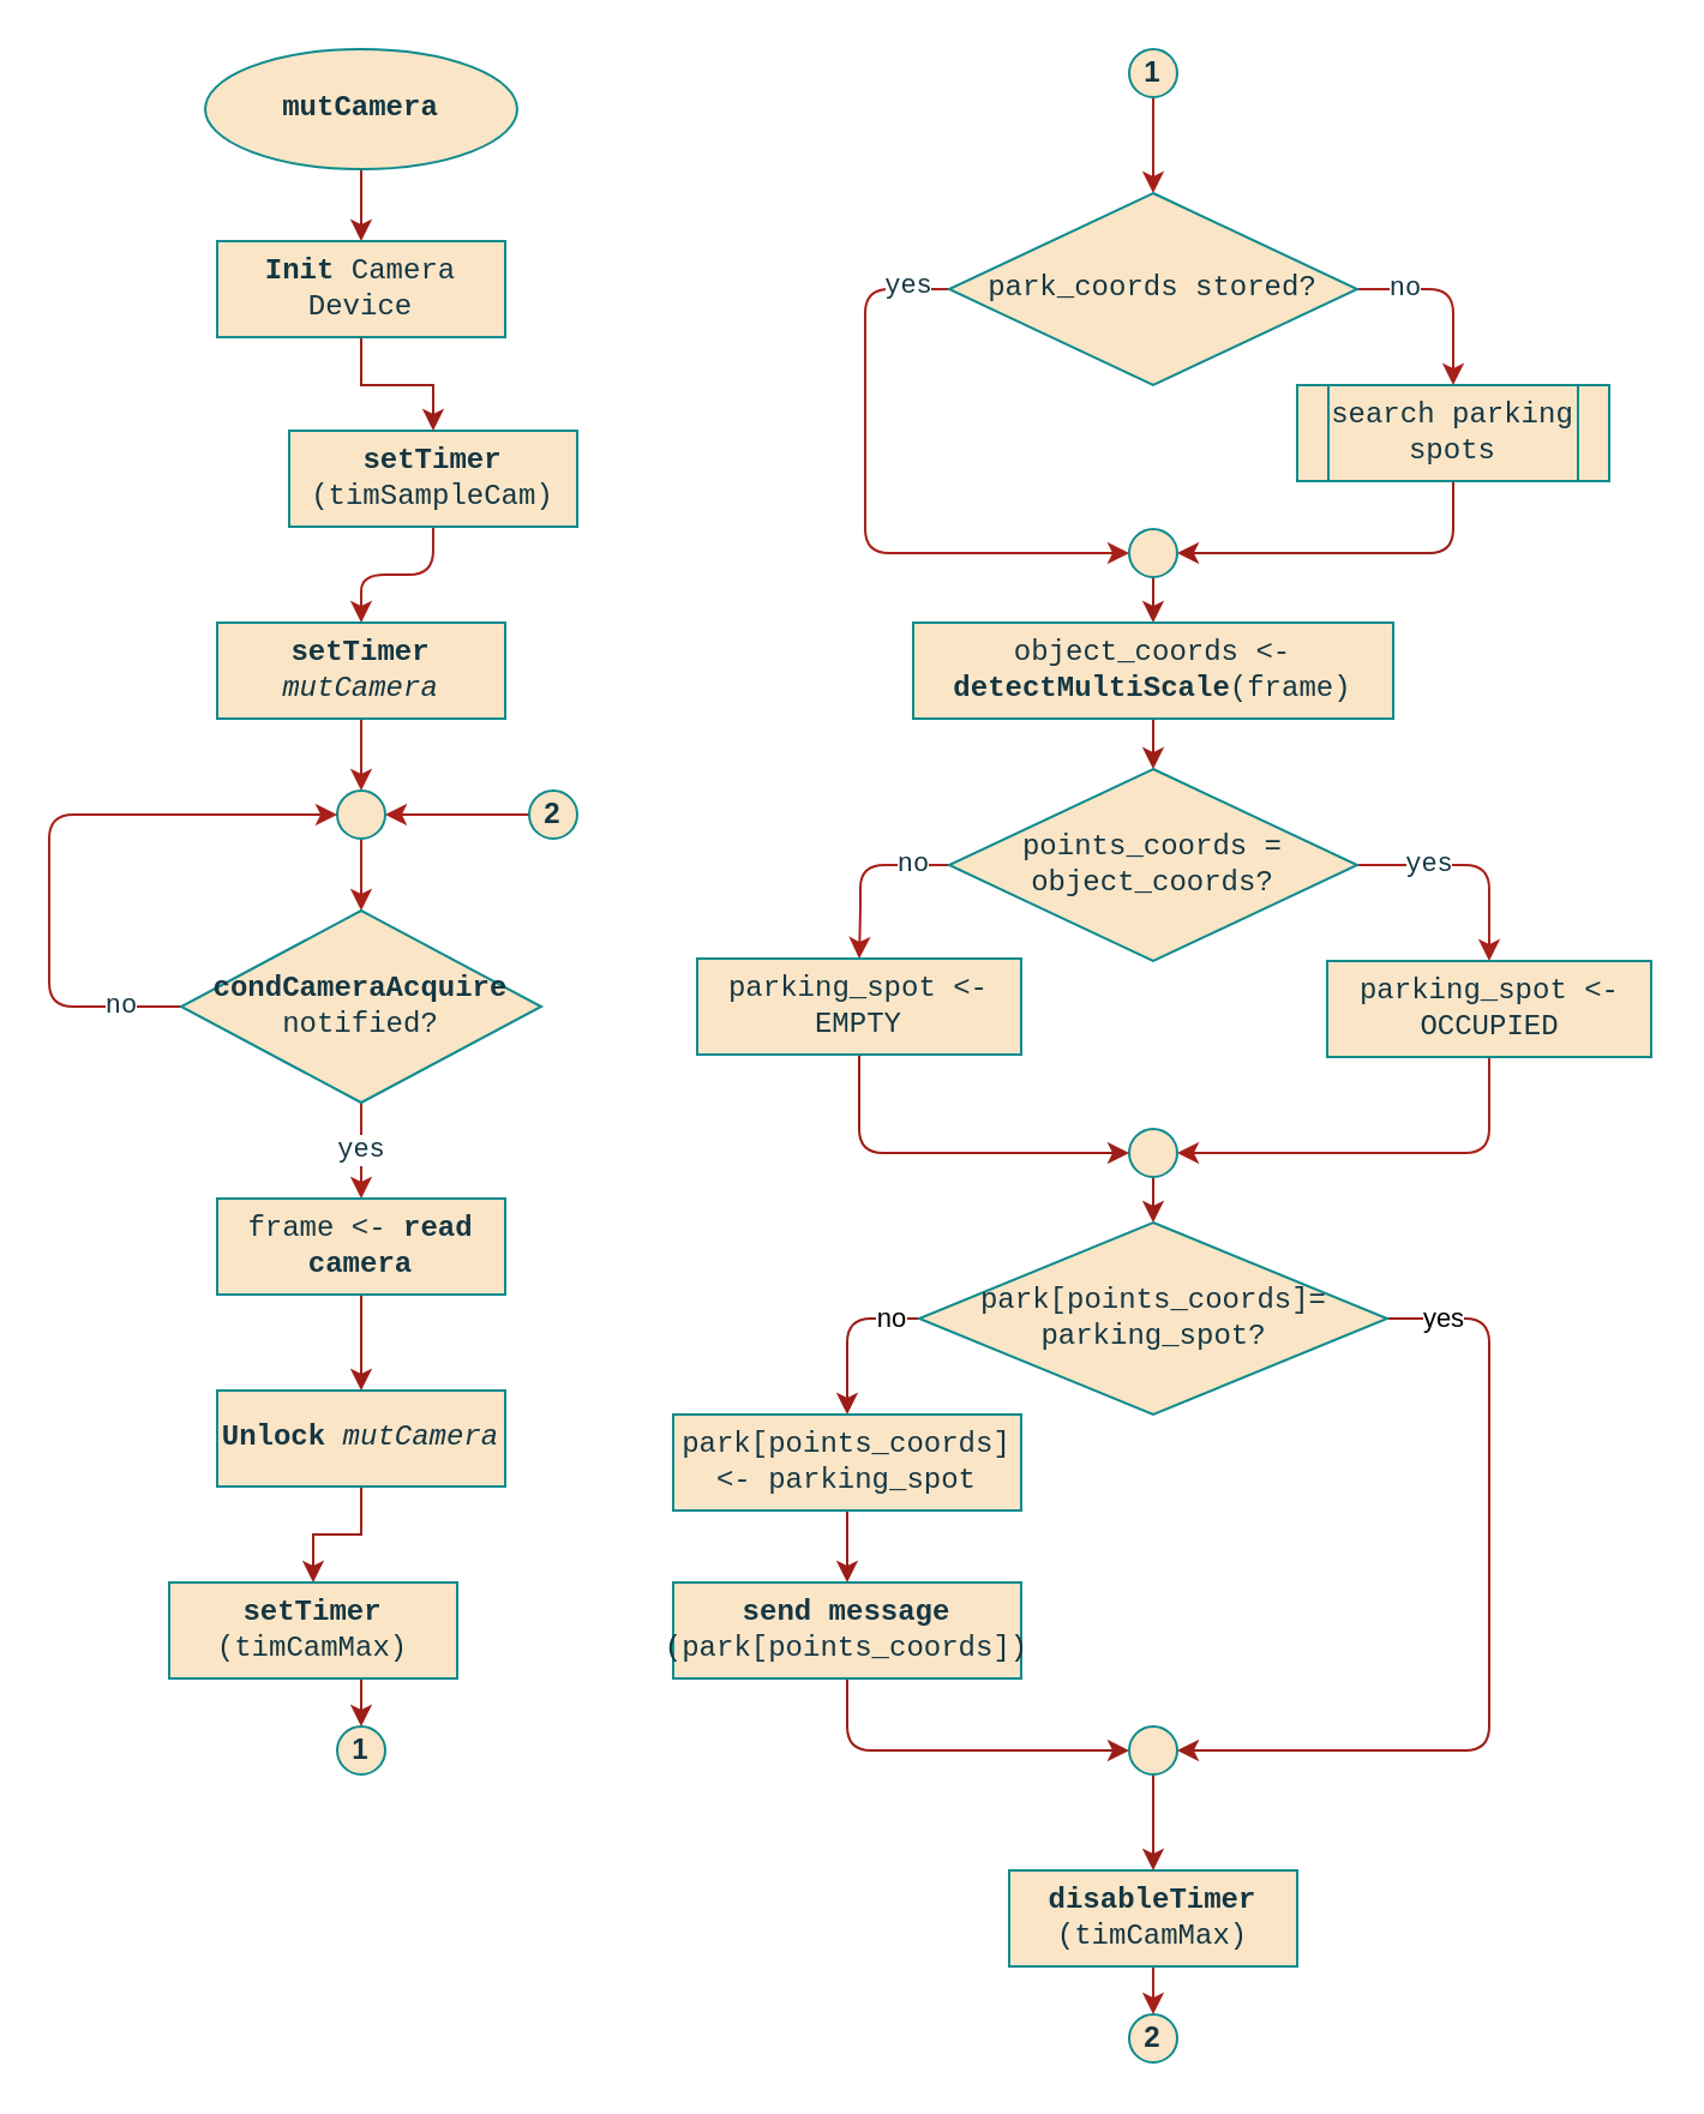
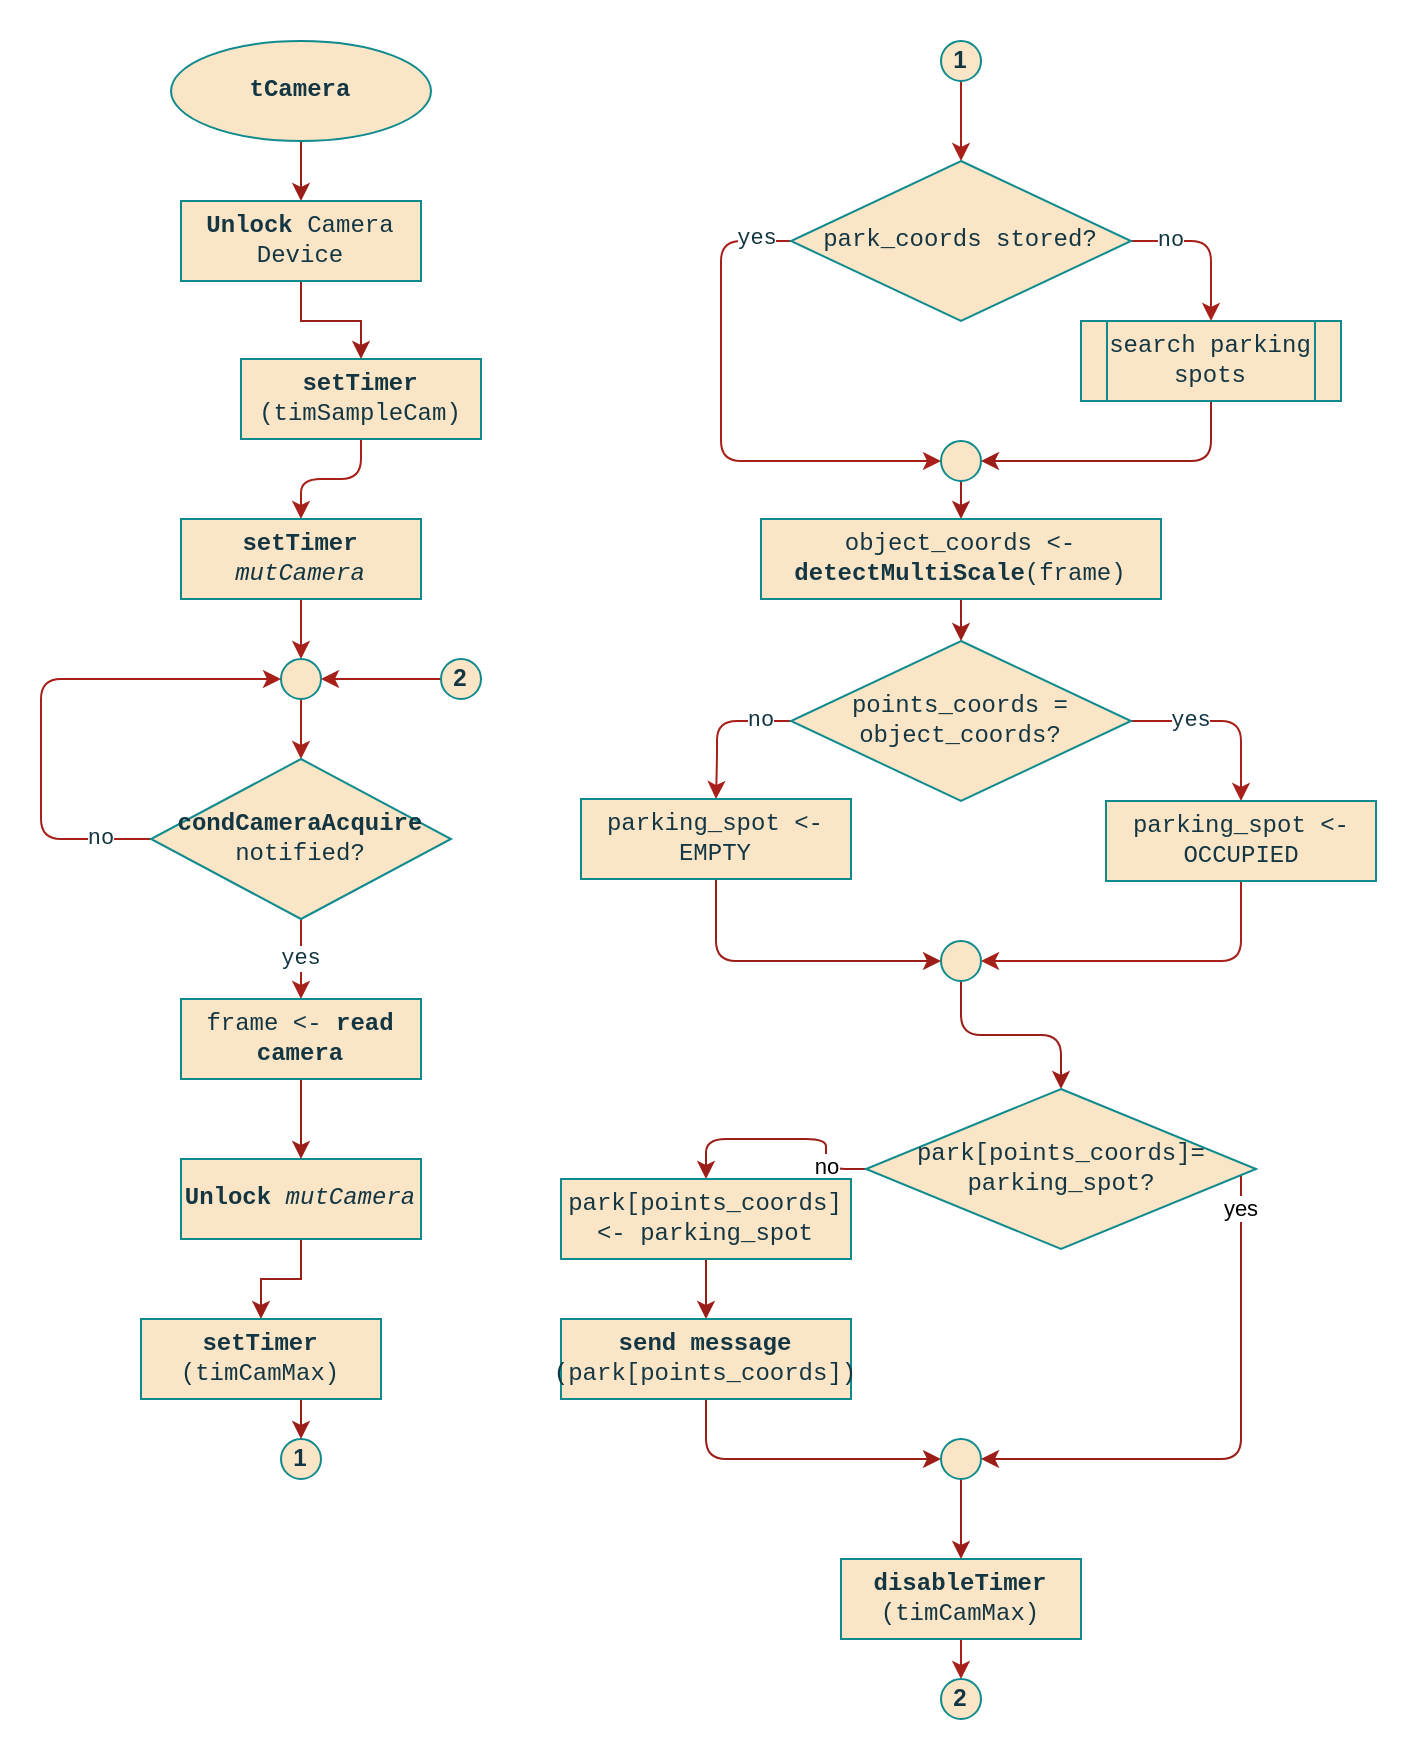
- <mxCell id="3" value="&lt;b&gt;mutCamera&lt;/b&gt;" style="ellipse;whiteSpace=wrap;html=1;fontFamily=Courier New;fillColor=#FAE5C7;strokeColor=#0F8B8D;fontColor=#143642;" parent="1" vertex="1"><mxGeometry x="85" y="20" width="130" height="50" as="geometry" /></mxCell>
+ <mxCell id="3" value="&lt;b&gt;tCamera&lt;/b&gt;" style="ellipse;whiteSpace=wrap;html=1;fontFamily=Courier New;fillColor=#FAE5C7;strokeColor=#0F8B8D;fontColor=#143642;" parent="1" vertex="1"><mxGeometry x="85" y="20" width="130" height="50" as="geometry" /></mxCell>
- <mxCell id="38" value="&lt;b&gt;Init&lt;/b&gt; Camera Device" style="rounded=0;whiteSpace=wrap;html=1;sketch=0;fontColor=#143642;strokeColor=#0F8B8D;fillColor=#FAE5C7;fontFamily=Courier New;" vertex="1" parent="1"><mxGeometry x="90" y="100" width="120" height="40" as="geometry" /></mxCell>
+ <mxCell id="38" value="&lt;b&gt;Unlock&lt;/b&gt; Camera Device" style="rounded=0;whiteSpace=wrap;html=1;sketch=0;fontColor=#143642;strokeColor=#0F8B8D;fillColor=#FAE5C7;fontFamily=Courier New;" vertex="1" parent="1"><mxGeometry x="90" y="100" width="120" height="40" as="geometry" /></mxCell>
- <mxCell id="49" value="&lt;div&gt;park[points_coords]=&lt;br&gt;&lt;/div&gt;&lt;div&gt;parking_spot?&lt;/div&gt;" style="rhombus;whiteSpace=wrap;html=1;rounded=0;sketch=0;fontColor=#143642;strokeColor=#0F8B8D;fillColor=#FAE5C7;fontFamily=Courier New;verticalAlign=middle;labelPosition=center;verticalLabelPosition=middle;align=center;" vertex="1" parent="1"><mxGeometry x="382.5" y="509" width="195" height="80" as="geometry" /></mxCell>
+ <mxCell id="49" value="&lt;div&gt;park[points_coords]=&lt;br&gt;&lt;/div&gt;&lt;div&gt;parking_spot?&lt;/div&gt;" style="rhombus;whiteSpace=wrap;html=1;rounded=0;sketch=0;fontColor=#143642;strokeColor=#0F8B8D;fillColor=#FAE5C7;fontFamily=Courier New;verticalAlign=middle;labelPosition=center;verticalLabelPosition=middle;align=center;" vertex="1" parent="1"><mxGeometry x="432.5" y="544" width="195" height="80" as="geometry" /></mxCell>
